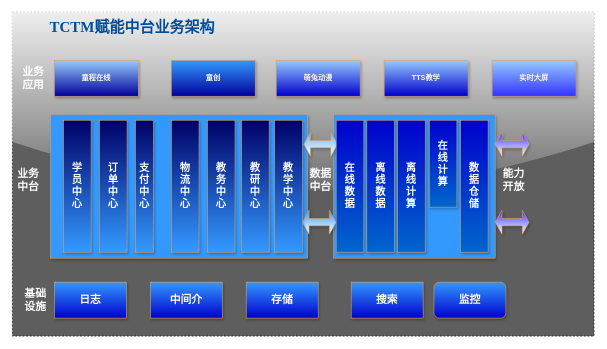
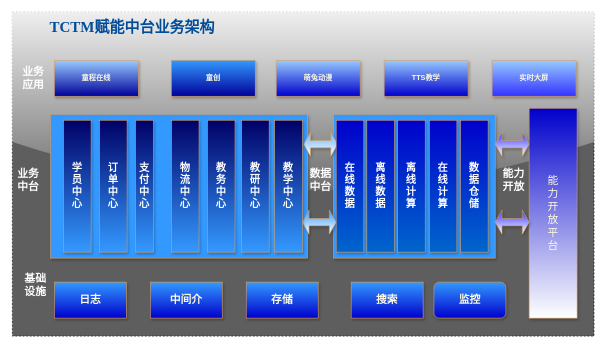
- <mxCell id="27" value="&lt;font color=&quot;#ffffff&quot;&gt;&lt;span style=&quot;font-size: 17px&quot;&gt;&lt;b&gt;在&lt;br&gt;线&lt;br&gt;计&lt;br&gt;算&lt;/b&gt;&lt;/span&gt;&lt;/font&gt;" style="rounded=0;whiteSpace=wrap;html=1;shadow=1;sketch=0;strokeColor=#DDA15E;fontColor=#FEFAE0;gradientDirection=north;fillColor=#0066CC;gradientColor=#0000CC;" vertex="1" parent="10"><mxGeometry x="689.996" y="10" width="46.087" height="145" as="geometry" /></mxCell>
+ <mxCell id="27" value="&lt;font color=&quot;#ffffff&quot;&gt;&lt;span style=&quot;font-size: 17px&quot;&gt;&lt;b&gt;在&lt;br&gt;线&lt;br&gt;计&lt;br&gt;算&lt;/b&gt;&lt;/span&gt;&lt;/font&gt;" style="rounded=0;whiteSpace=wrap;html=1;shadow=1;sketch=0;strokeColor=#DDA15E;fontColor=#FEFAE0;gradientDirection=north;fillColor=#0066CC;gradientColor=#0000CC;" vertex="1" parent="10"><mxGeometry x="689.996" y="10" width="46.087" height="220" as="geometry" /></mxCell>
+ <mxCell id="30" value="&lt;font style=&quot;font-size: 18px&quot;&gt;能&lt;br&gt;力&lt;br&gt;开&lt;br&gt;放&lt;br&gt;平&lt;br&gt;台&lt;/font&gt;" style="rounded=0;whiteSpace=wrap;html=1;shadow=1;sketch=0;strokeColor=#DDA15E;gradientColor=#FFFFFF;fontColor=#FEFAE0;fillColor=#0000CC;" vertex="1" parent="1"><mxGeometry x="881.74" y="180" width="80" height="350" as="geometry" /></mxCell>
- <mxCell id="29" value="&lt;font color=&quot;#ffffff&quot;&gt;&lt;span style=&quot;font-size: 18px&quot;&gt;&lt;b&gt;基础设施&lt;/b&gt;&lt;/span&gt;&lt;/font&gt;" style="text;html=1;strokeColor=none;fillColor=none;align=center;verticalAlign=middle;whiteSpace=wrap;rounded=0;shadow=1;sketch=0;fontColor=#FEFAE0;" vertex="1" parent="1"><mxGeometry x="36.52" y="490" width="43.478" height="20" as="geometry" /></mxCell>
+ <mxCell id="29" value="&lt;font color=&quot;#ffffff&quot;&gt;&lt;span style=&quot;font-size: 18px&quot;&gt;&lt;b&gt;基础设施&lt;/b&gt;&lt;/span&gt;&lt;/font&gt;" style="text;html=1;strokeColor=none;fillColor=none;align=center;verticalAlign=middle;whiteSpace=wrap;rounded=0;shadow=1;sketch=0;fontColor=#FEFAE0;" vertex="1" parent="1"><mxGeometry x="36.52" y="465" width="43.478" height="20" as="geometry" /></mxCell>
